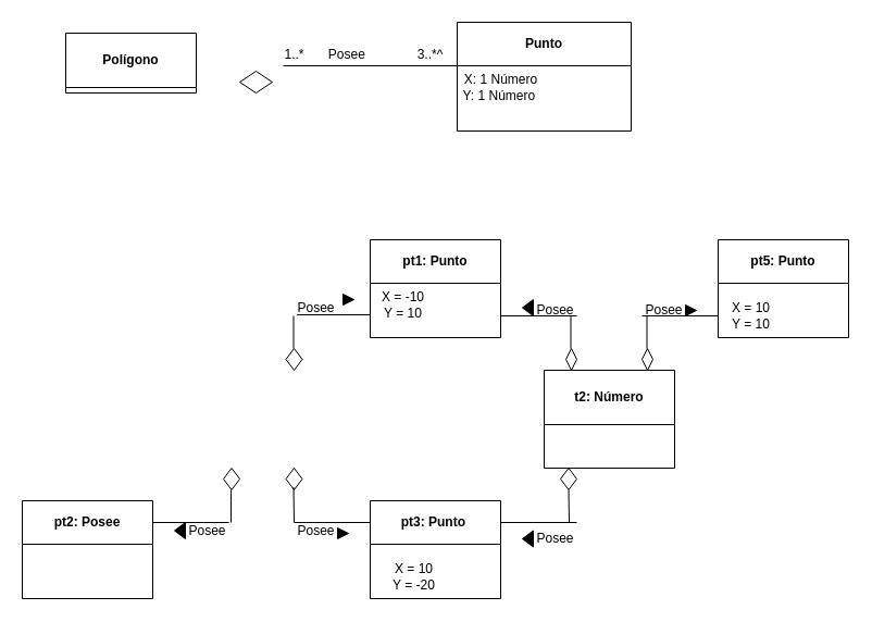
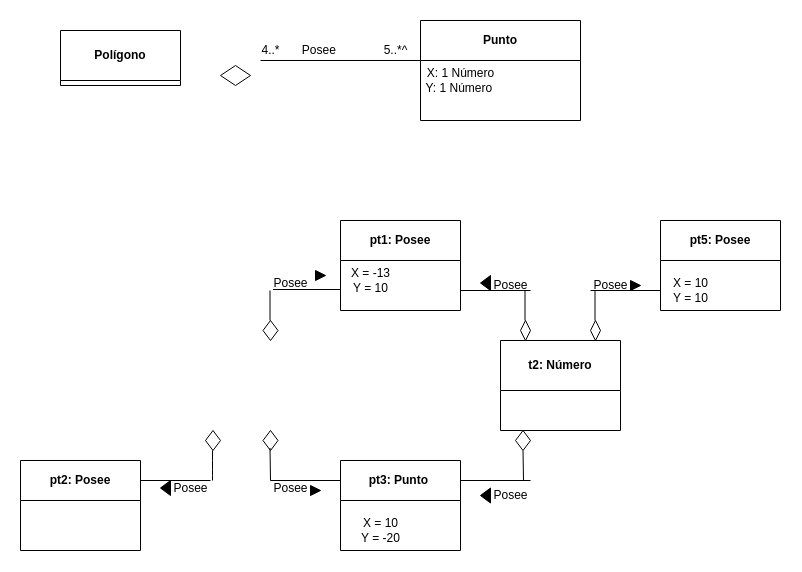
- <mxCell id="7" value="1..*" style="text;html=1;align=center;verticalAlign=middle;resizable=0;points=[];autosize=1;strokeColor=none;fillColor=none;" vertex="1" parent="1"><mxGeometry x="250" y="35" width="40" height="30" as="geometry" /></mxCell>
+ <mxCell id="7" value="4..*" style="text;html=1;align=center;verticalAlign=middle;resizable=0;points=[];autosize=1;strokeColor=none;fillColor=none;" vertex="1" parent="1"><mxGeometry x="250" y="35" width="40" height="30" as="geometry" /></mxCell>
- <mxCell id="9" value="3..*^" style="text;html=1;align=center;verticalAlign=middle;resizable=0;points=[];autosize=1;strokeColor=none;fillColor=none;" vertex="1" parent="1"><mxGeometry x="370" y="35" width="50" height="30" as="geometry" /></mxCell>
+ <mxCell id="9" value="5..*^" style="text;html=1;align=center;verticalAlign=middle;resizable=0;points=[];autosize=1;strokeColor=none;fillColor=none;" vertex="1" parent="1"><mxGeometry x="370" y="35" width="50" height="30" as="geometry" /></mxCell>
- <mxCell id="11" value="pt1: Punto" style="swimlane;whiteSpace=wrap;html=1;startSize=40;" vertex="1" parent="1"><mxGeometry x="340" y="220" width="120" height="90" as="geometry" /></mxCell>
+ <mxCell id="11" value="pt1: Posee" style="swimlane;whiteSpace=wrap;html=1;startSize=40;" vertex="1" parent="1"><mxGeometry x="340" y="220" width="120" height="90" as="geometry" /></mxCell>
- <mxCell id="13" value="pt5: Punto" style="swimlane;whiteSpace=wrap;html=1;startSize=40;" vertex="1" parent="1"><mxGeometry x="660" y="220" width="120" height="90" as="geometry" /></mxCell>
+ <mxCell id="13" value="pt5: Posee" style="swimlane;whiteSpace=wrap;html=1;startSize=40;" vertex="1" parent="1"><mxGeometry x="660" y="220" width="120" height="90" as="geometry" /></mxCell>
- <mxCell id="12" value="X = -10&lt;br/&gt;Y = 10" style="text;html=1;align=center;verticalAlign=middle;resizable=0;points=[];autosize=1;strokeColor=none;fillColor=none;" vertex="1" parent="11"><mxGeometry y="40" width="60" height="40" as="geometry" /></mxCell>
+ <mxCell id="12" value="X = -13&lt;br/&gt;Y = 10" style="text;html=1;align=center;verticalAlign=middle;resizable=0;points=[];autosize=1;strokeColor=none;fillColor=none;" vertex="1" parent="11"><mxGeometry y="40" width="60" height="40" as="geometry" /></mxCell>
